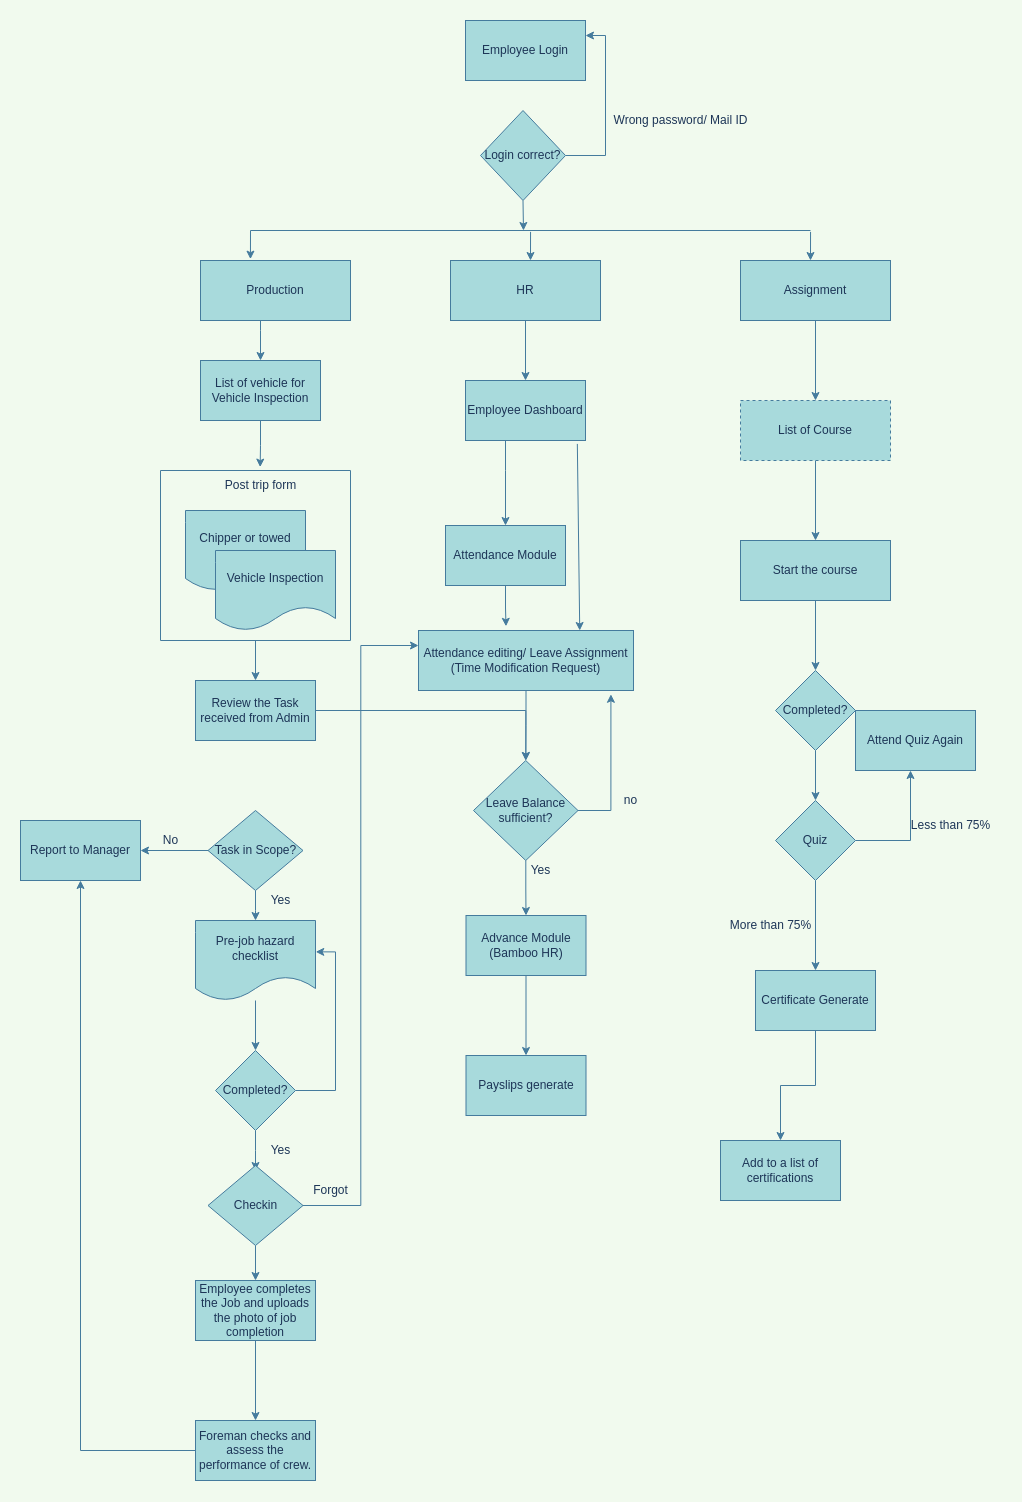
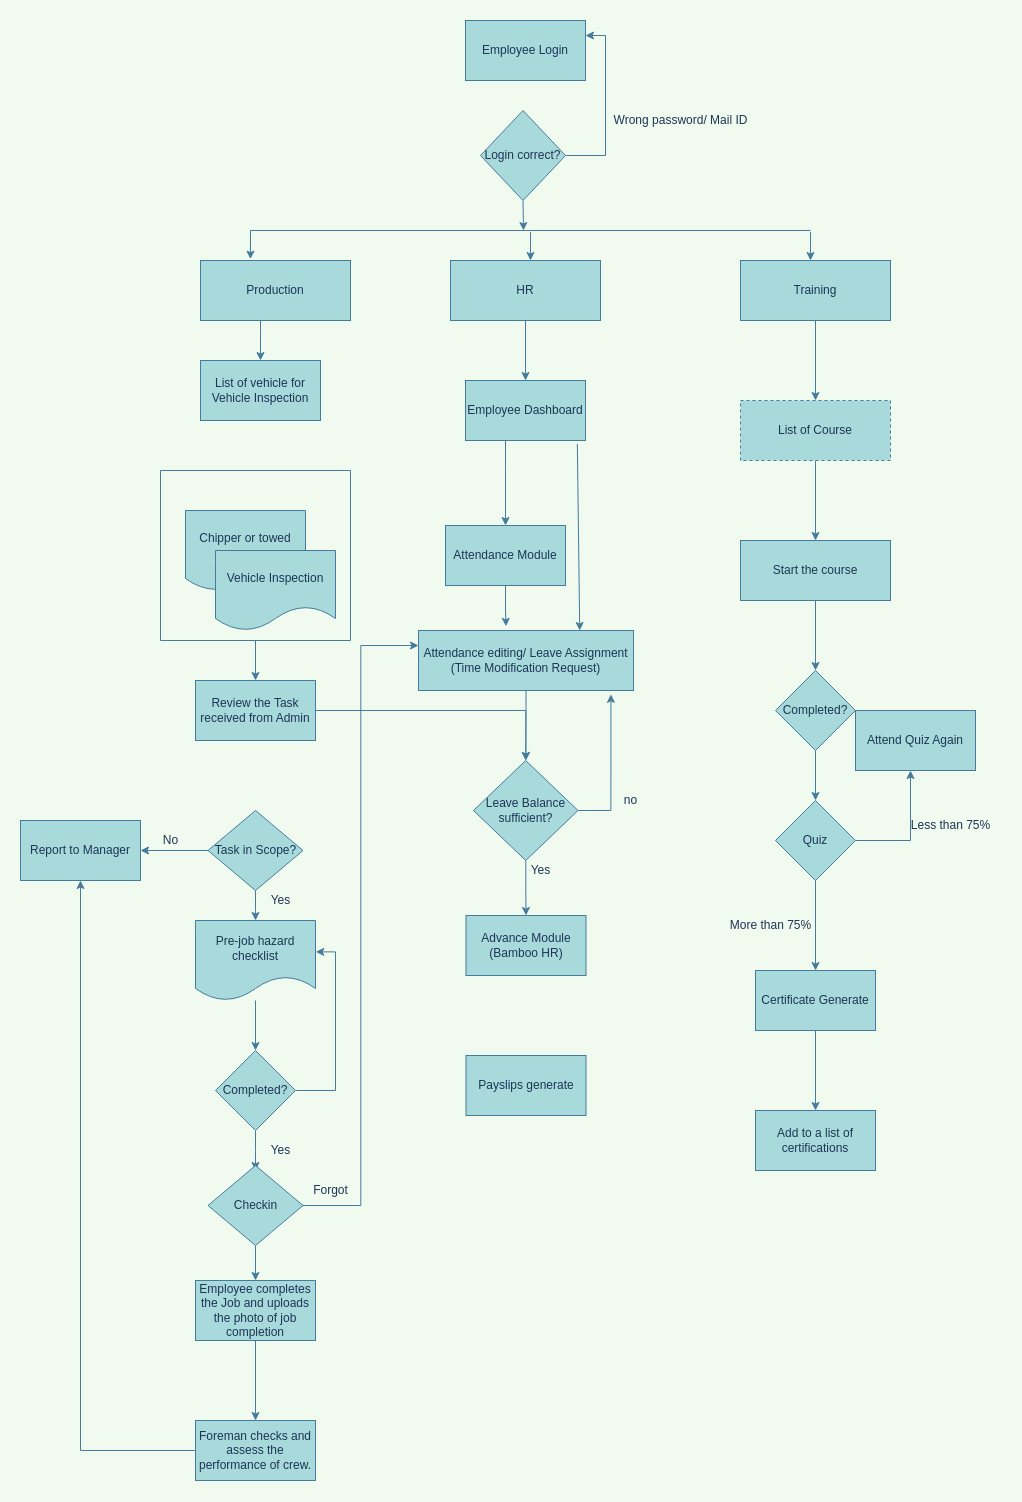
- <mxCell id="3" value="Assignment" style="rounded=0;whiteSpace=wrap;html=1;fillColor=#A8DADC;strokeColor=#457B9D;fontColor=#1D3557;" vertex="1" parent="1"><mxGeometry x="740" y="260" width="150" height="60" as="geometry" /></mxCell>
+ <mxCell id="3" value="Training" style="rounded=0;whiteSpace=wrap;html=1;fillColor=#A8DADC;strokeColor=#457B9D;fontColor=#1D3557;" vertex="1" parent="1"><mxGeometry x="740" y="260" width="150" height="60" as="geometry" /></mxCell>
- <mxCell id="17" style="edgeStyle=orthogonalEdgeStyle;rounded=0;orthogonalLoop=1;jettySize=auto;html=1;exitX=0.5;exitY=1;exitDx=0;exitDy=0;entryX=0.496;entryY=-0.113;entryDx=0;entryDy=0;entryPerimeter=0;labelBackgroundColor=#F1FAEE;strokeColor=#457B9D;fontColor=#1D3557;" edge="1" parent="1" source="18" target="23"><mxGeometry relative="1" as="geometry" /></mxCell>
- <mxCell id="23" value="Post trip form" style="text;html=1;align=center;verticalAlign=middle;resizable=0;points=[];autosize=1;strokeColor=none;fillColor=none;fontColor=#1D3557;" vertex="1" parent="20"><mxGeometry x="55" width="90" height="30" as="geometry" /></mxCell>
- <mxCell id="54" value="" style="edgeStyle=orthogonalEdgeStyle;rounded=0;orthogonalLoop=1;jettySize=auto;html=1;labelBackgroundColor=#F1FAEE;strokeColor=#457B9D;fontColor=#1D3557;" edge="1" parent="1" source="55" target="56"><mxGeometry relative="1" as="geometry" /></mxCell>
- <mxCell id="74" value="Add to a list of certifications" style="whiteSpace=wrap;html=1;rounded=0;fillColor=#A8DADC;strokeColor=#457B9D;fontColor=#1D3557;" vertex="1" parent="1"><mxGeometry x="720" y="1140" width="120" height="60" as="geometry" /></mxCell>
+ <mxCell id="74" value="Add to a list of certifications" style="whiteSpace=wrap;html=1;rounded=0;fillColor=#A8DADC;strokeColor=#457B9D;fontColor=#1D3557;" vertex="1" parent="1"><mxGeometry x="755" y="1110" width="120" height="60" as="geometry" /></mxCell>
